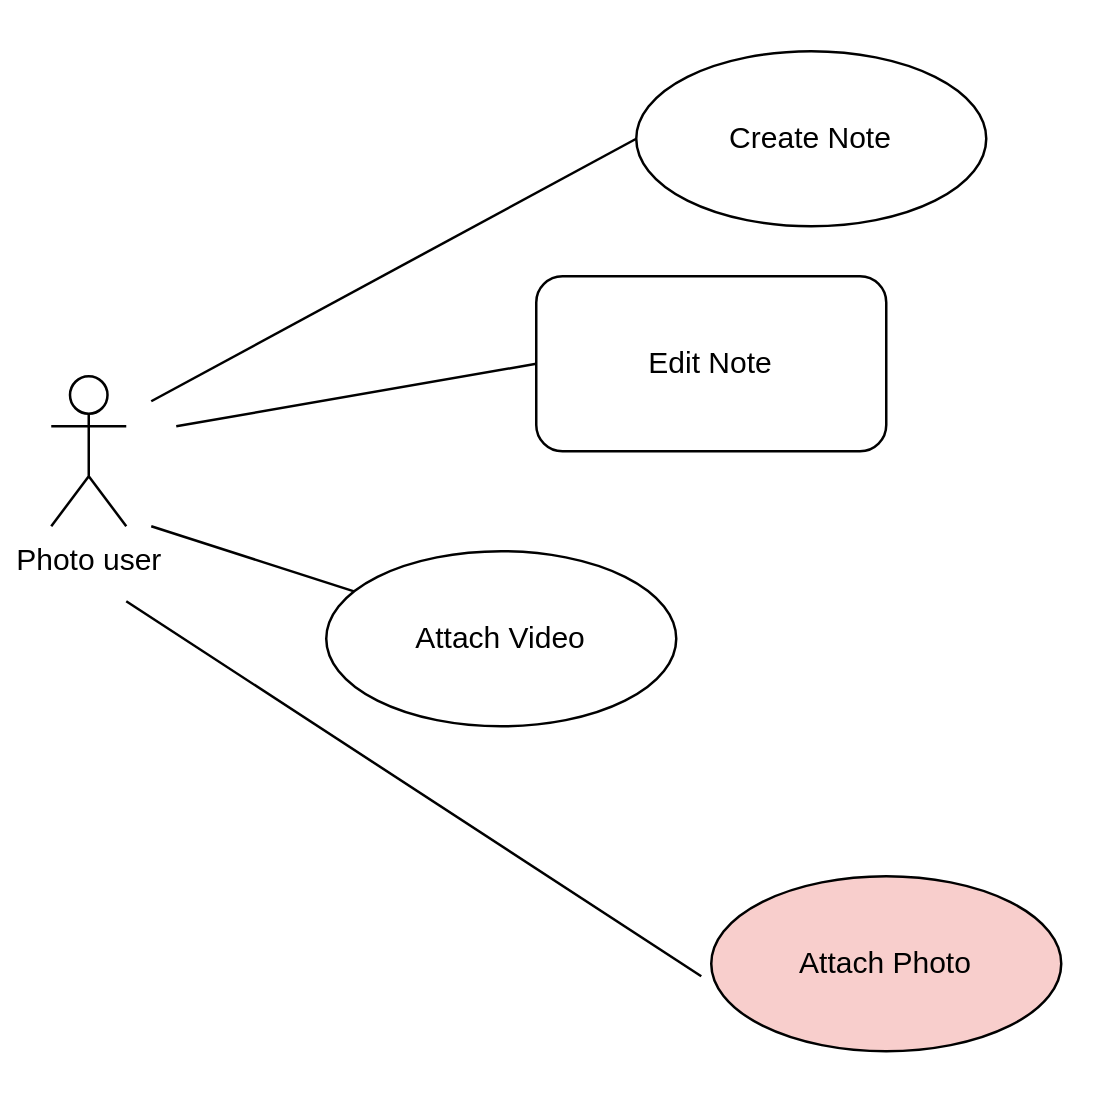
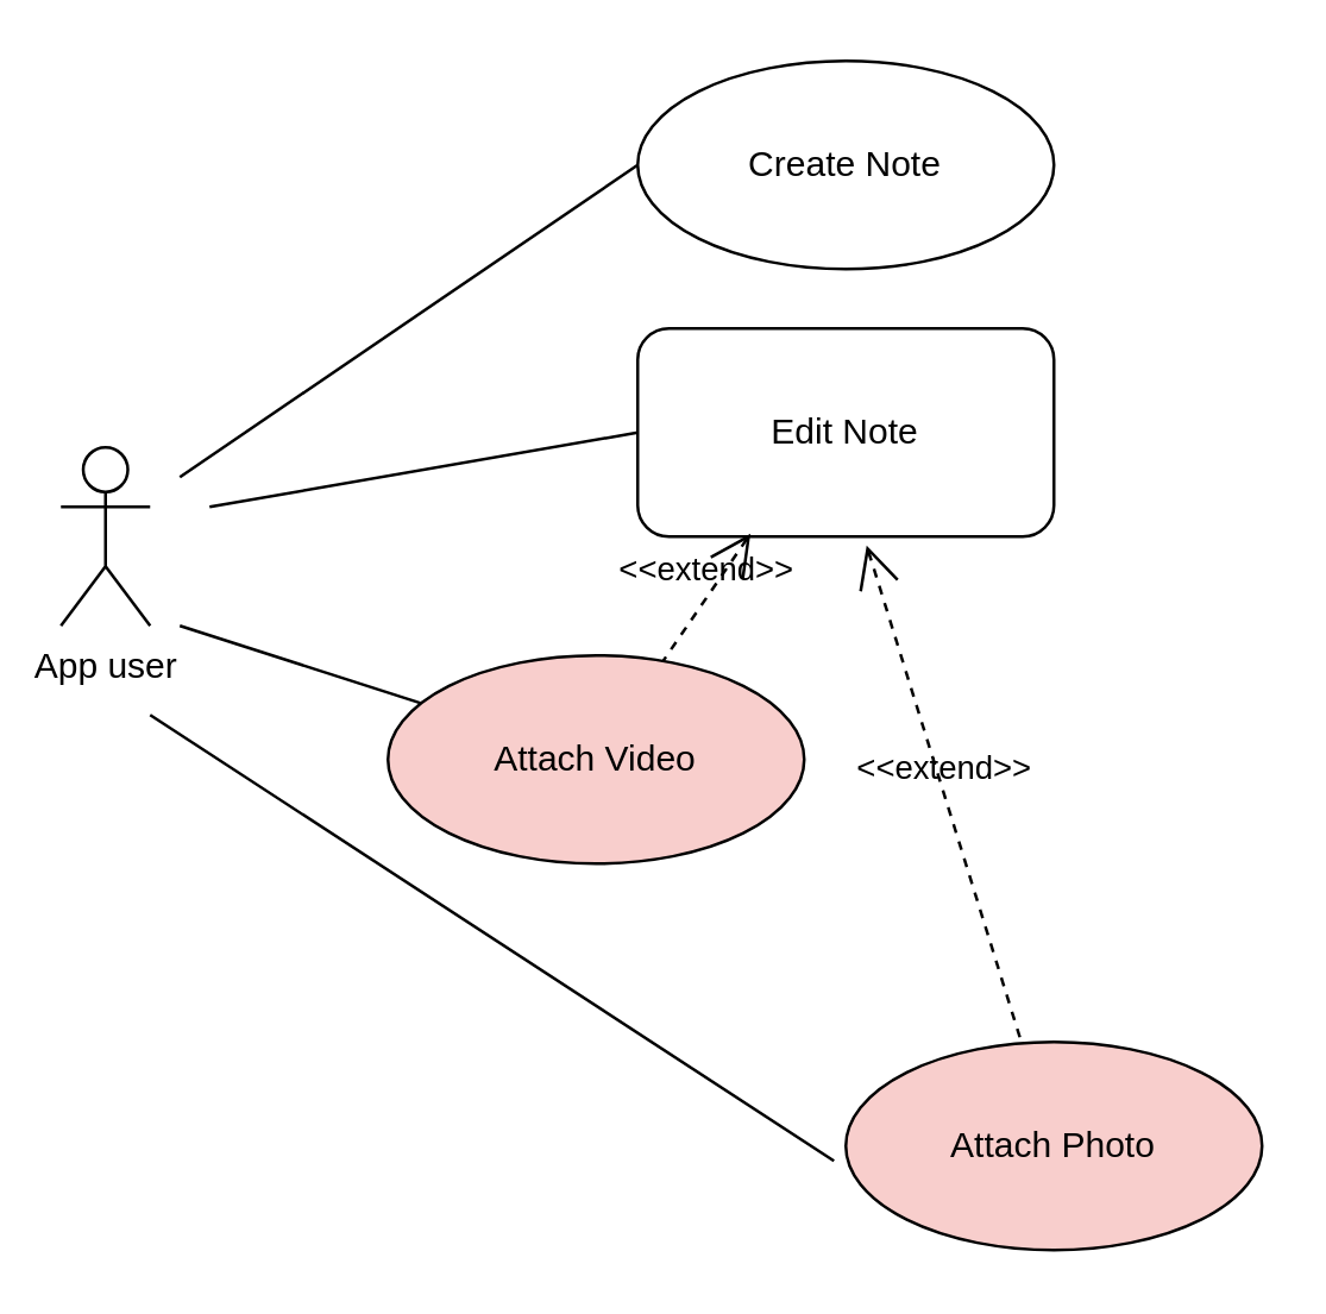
- <mxCell id="3" value="Create Note" style="ellipse;whiteSpace=wrap;html=1;" vertex="1" parent="1"><mxGeometry x="254" y="20" width="140" height="70" as="geometry" /></mxCell>
+ <mxCell id="3" value="Create Note" style="ellipse;whiteSpace=wrap;html=1;" vertex="1" parent="1"><mxGeometry x="214" y="20" width="140" height="70" as="geometry" /></mxCell>
+ <mxCell id="10" value="&amp;lt;&amp;lt;extend&amp;gt;&amp;gt;" style="edgeStyle=none;html=1;startArrow=open;endArrow=none;startSize=12;verticalAlign=bottom;dashed=1;labelBackgroundColor=none;rounded=0;exitX=0.271;exitY=0.986;exitDx=0;exitDy=0;exitPerimeter=0;" edge="1" parent="1" source="5" target="6"><mxGeometry width="160" relative="1" as="geometry"><mxPoint x="301" y="193" as="sourcePoint" /><mxPoint x="295" y="400" as="targetPoint" /></mxGeometry></mxCell>
- <mxCell id="2" value="Photo user" style="shape=umlActor;html=1;verticalLabelPosition=bottom;verticalAlign=top;align=center;" vertex="1" parent="1"><mxGeometry x="20" y="150" width="30" height="60" as="geometry" /></mxCell>
+ <mxCell id="2" value="App user" style="shape=umlActor;html=1;verticalLabelPosition=bottom;verticalAlign=top;align=center;" vertex="1" parent="1"><mxGeometry x="20" y="150" width="30" height="60" as="geometry" /></mxCell>
- <mxCell id="6" value="Attach Video" style="ellipse;whiteSpace=wrap;html=1;" vertex="1" parent="1"><mxGeometry x="130" y="220" width="140" height="70" as="geometry" /></mxCell>
+ <mxCell id="6" value="Attach Video" style="ellipse;whiteSpace=wrap;html=1;fillColor=#f8cecc;" vertex="1" parent="1"><mxGeometry x="130" y="220" width="140" height="70" as="geometry" /></mxCell>
+ <mxCell id="9" value="&amp;lt;&amp;lt;extend&amp;gt;&amp;gt;" style="edgeStyle=none;html=1;startArrow=open;endArrow=none;startSize=12;verticalAlign=bottom;dashed=1;labelBackgroundColor=none;rounded=0;exitX=0.55;exitY=1.043;exitDx=0;exitDy=0;exitPerimeter=0;" edge="1" parent="1" source="5" target="7"><mxGeometry width="160" relative="1" as="geometry"><mxPoint x="260" y="270" as="sourcePoint" /><mxPoint x="420" y="270" as="targetPoint" /></mxGeometry></mxCell>
